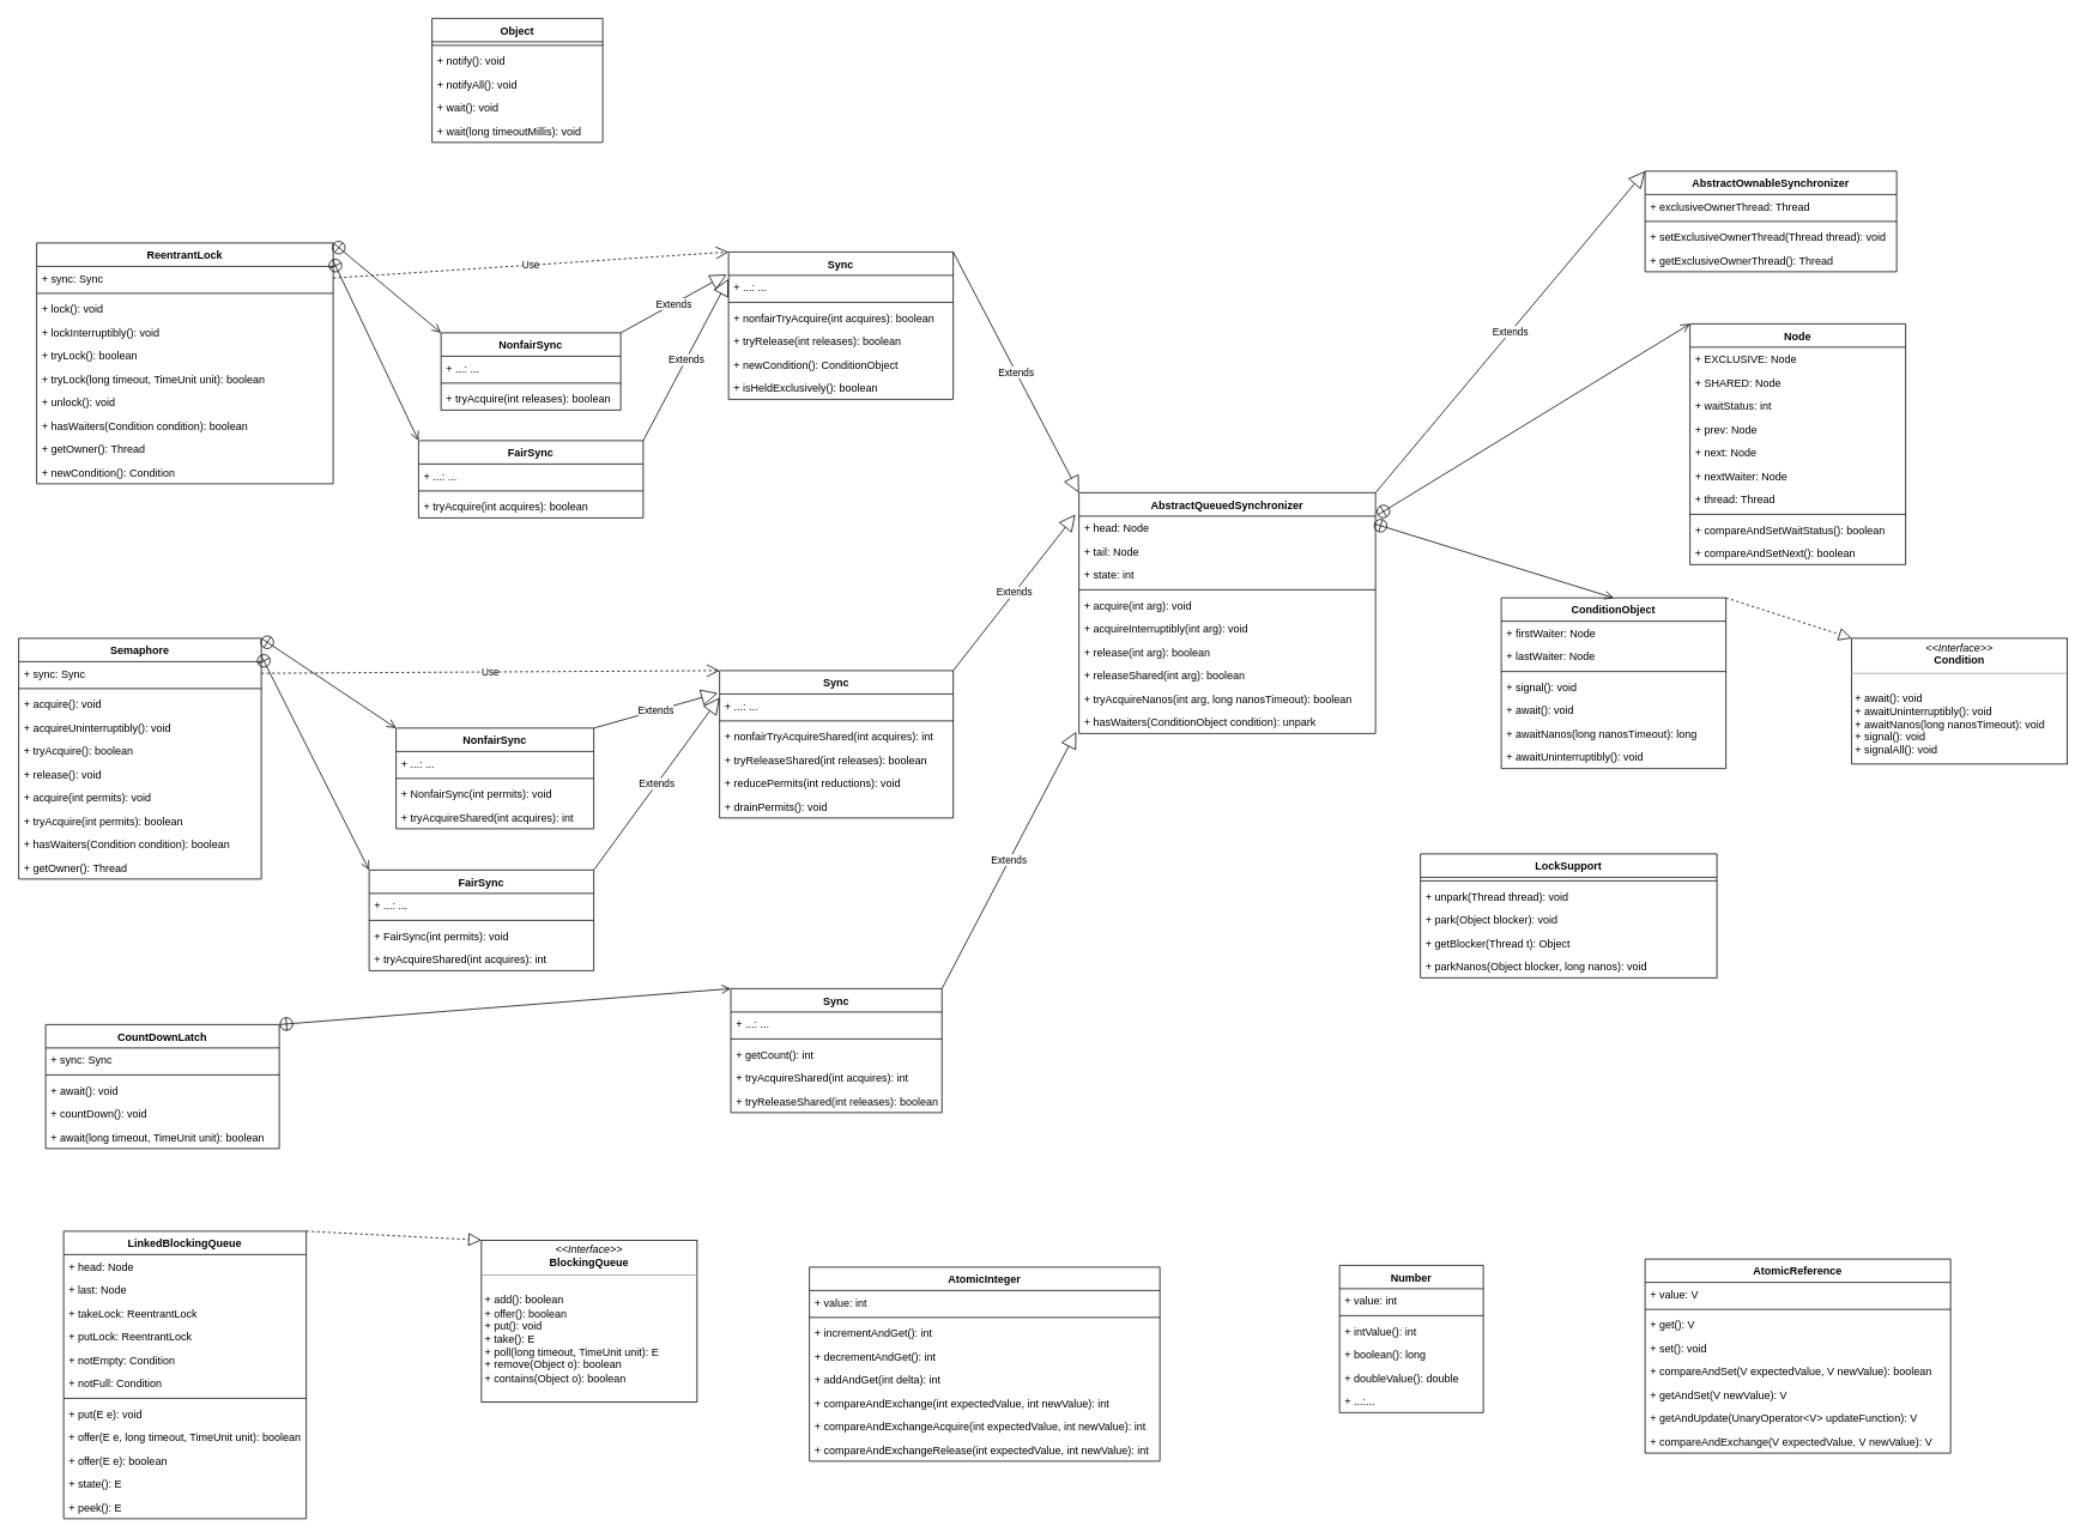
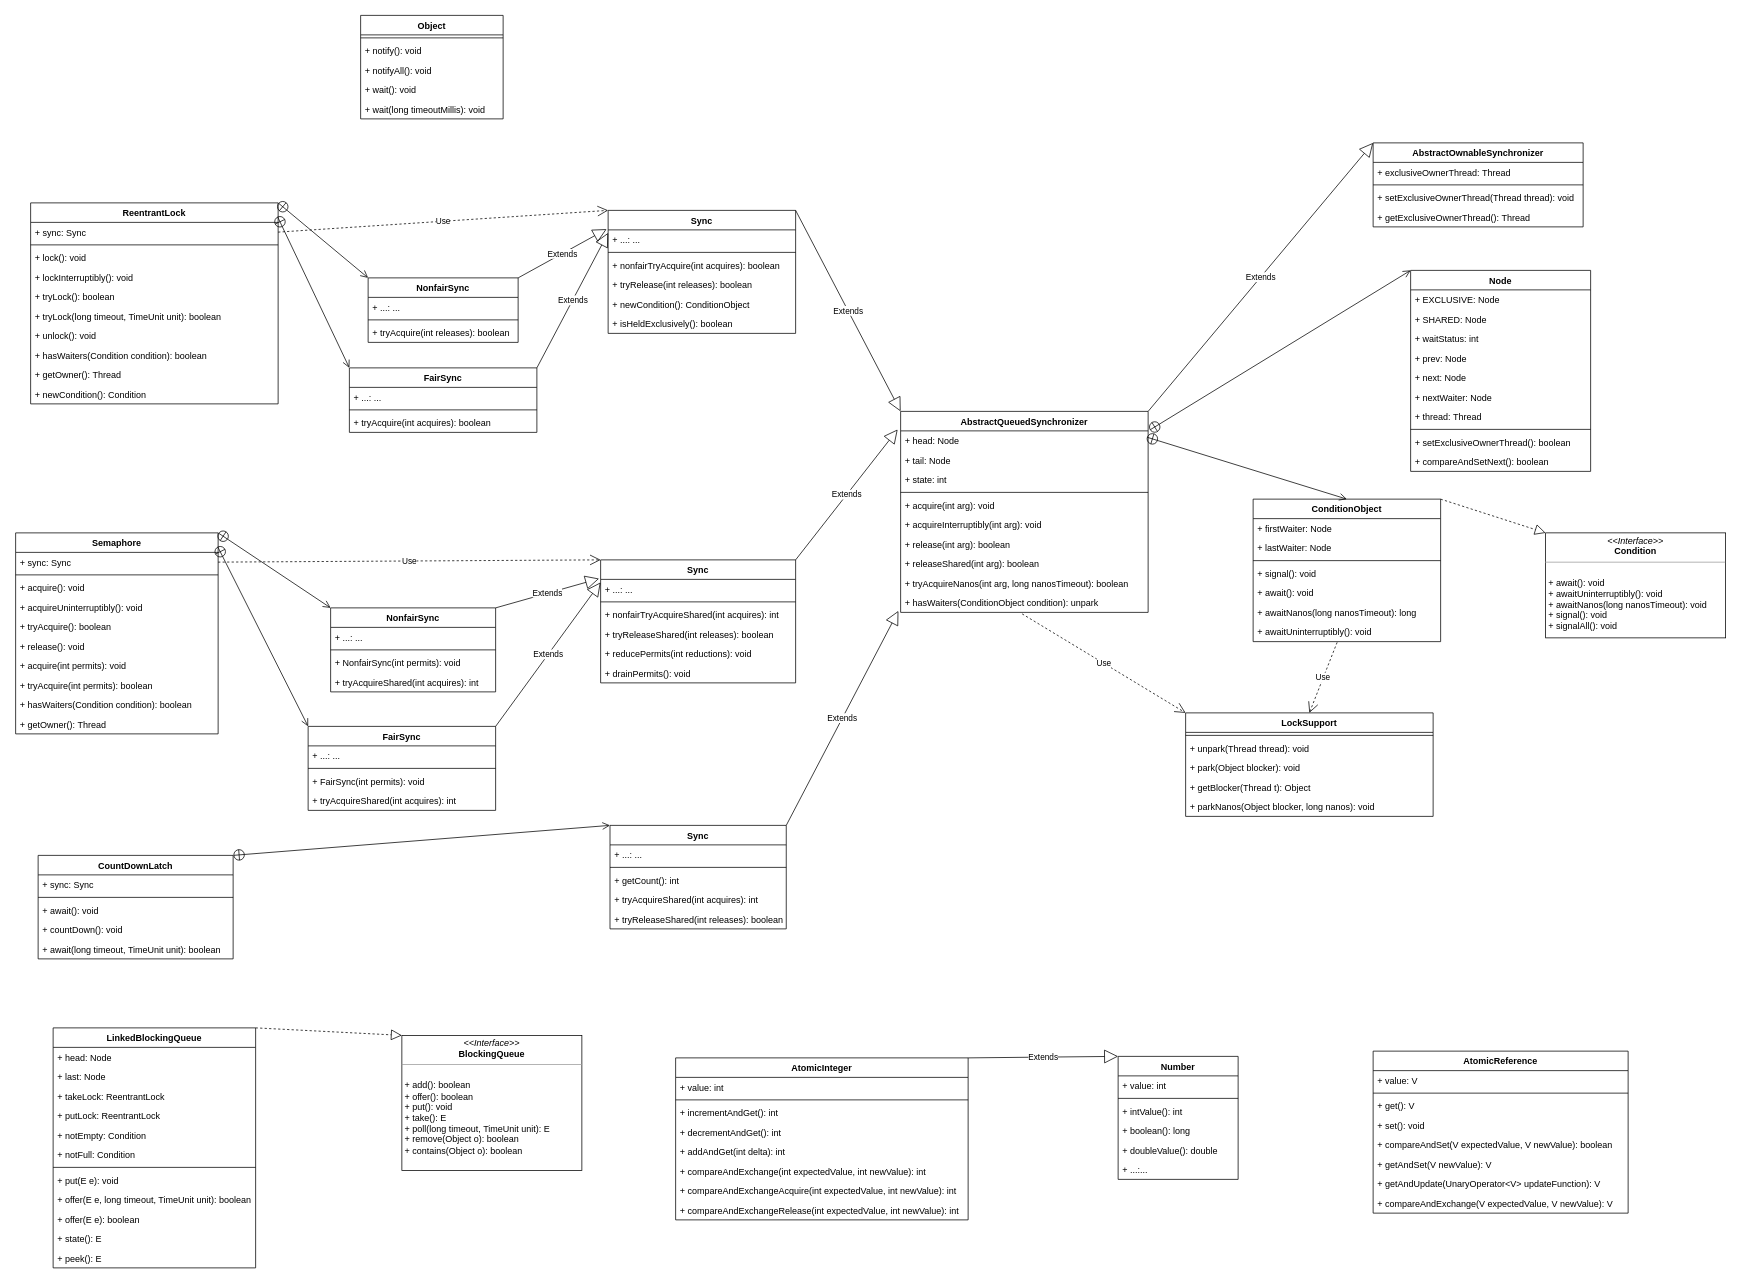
- <mxCell id="28" value="+ compareAndSetWaitStatus(): boolean" style="text;strokeColor=none;fillColor=none;align=left;verticalAlign=top;spacingLeft=4;spacingRight=4;overflow=hidden;rotatable=0;points=[[0,0.5],[1,0.5]];portConstraint=eastwest;" vertex="1" parent="19"><mxGeometry y="216" width="240" height="26" as="geometry" /></mxCell>
+ <mxCell id="28" value="+ setExclusiveOwnerThread(): boolean" style="text;strokeColor=none;fillColor=none;align=left;verticalAlign=top;spacingLeft=4;spacingRight=4;overflow=hidden;rotatable=0;points=[[0,0.5],[1,0.5]];portConstraint=eastwest;" vertex="1" parent="19"><mxGeometry y="216" width="240" height="26" as="geometry" /></mxCell>
+ <mxCell id="80" value="Use" style="endArrow=open;endSize=12;dashed=1;html=1;exitX=0.491;exitY=1.077;exitDx=0;exitDy=0;exitPerimeter=0;entryX=0;entryY=0;entryDx=0;entryDy=0;" edge="1" parent="1" source="17" target="74"><mxGeometry width="160" relative="1" as="geometry"><mxPoint x="1260" y="690" as="sourcePoint" /><mxPoint x="1420" y="690" as="targetPoint" /></mxGeometry></mxCell>
+ <mxCell id="81" value="Use" style="endArrow=open;endSize=12;dashed=1;html=1;exitX=0.448;exitY=1.038;exitDx=0;exitDy=0;exitPerimeter=0;entryX=0.5;entryY=0;entryDx=0;entryDy=0;" edge="1" parent="1" source="39" target="74"><mxGeometry width="160" relative="1" as="geometry"><mxPoint x="1670" y="750.002" as="sourcePoint" /><mxPoint x="1827.97" y="1000" as="targetPoint" /></mxGeometry></mxCell>
+ <mxCell id="167" value="Extends" style="endArrow=block;endSize=16;endFill=0;html=1;exitX=1;exitY=0;exitDx=0;exitDy=0;entryX=0;entryY=0;entryDx=0;entryDy=0;" edge="1" parent="1" source="151" target="160"><mxGeometry width="160" relative="1" as="geometry"><mxPoint x="1350" y="1426" as="sourcePoint" /><mxPoint x="1499.53" y="1139.998" as="targetPoint" /></mxGeometry></mxCell>
